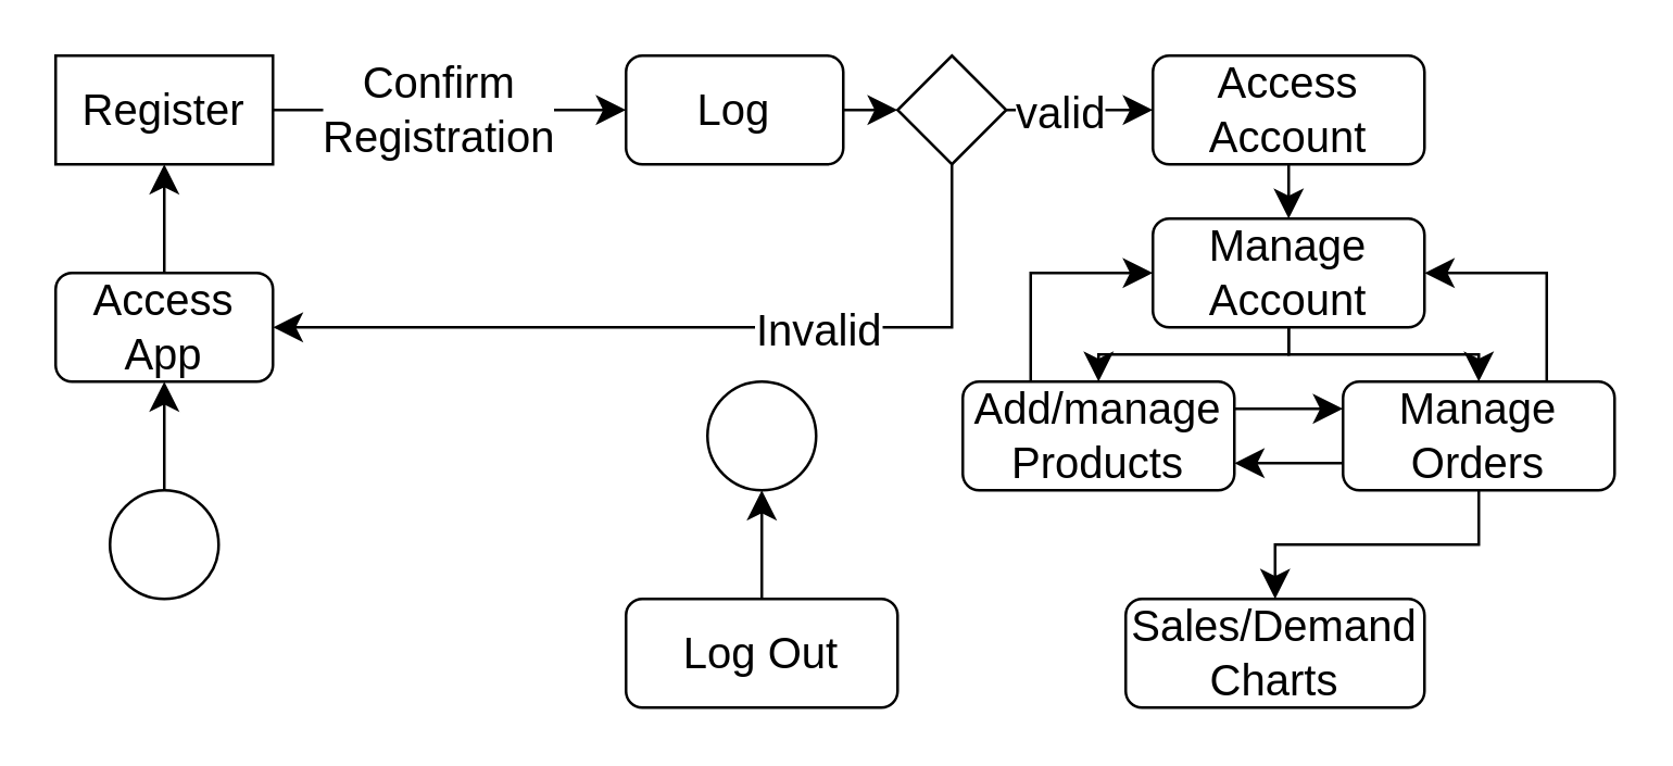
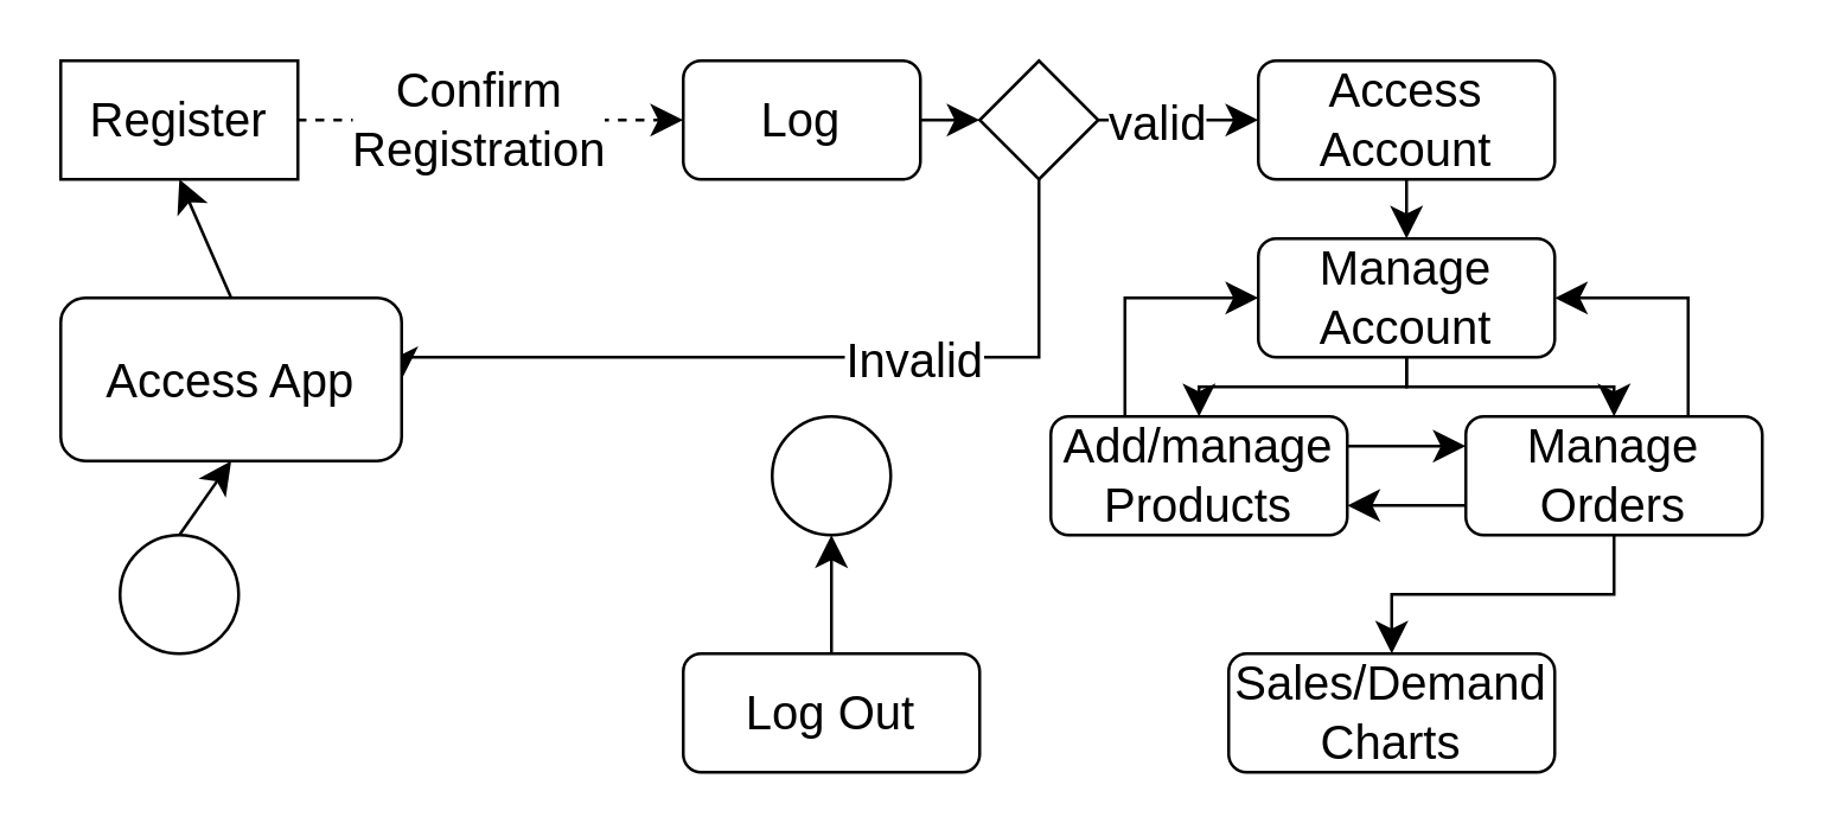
- <mxCell id="26" style="edgeStyle=none;curved=1;rounded=0;orthogonalLoop=1;jettySize=auto;html=1;exitX=1;exitY=0.5;exitDx=0;exitDy=0;entryX=0;entryY=0.5;entryDx=0;entryDy=0;fontSize=12;startSize=8;endSize=8;" edge="1" parent="1" source="28" target="21"><mxGeometry relative="1" as="geometry" /></mxCell>
+ <mxCell id="26" style="edgeStyle=none;curved=1;rounded=0;orthogonalLoop=1;jettySize=auto;html=1;exitX=1;exitY=0.5;exitDx=0;exitDy=0;entryX=0;entryY=0.5;entryDx=0;entryDy=0;fontSize=12;startSize=8;endSize=8;dashed=1;" edge="1" parent="1" source="28" target="21"><mxGeometry relative="1" as="geometry" /></mxCell>
- <mxCell id="23" value="Access App" style="rounded=1;whiteSpace=wrap;html=1;fontSize=16;" vertex="1" parent="1"><mxGeometry x="20" y="100" width="80" height="40" as="geometry" /></mxCell>
+ <mxCell id="23" value="Access App" style="rounded=1;whiteSpace=wrap;html=1;fontSize=16;" vertex="1" parent="1"><mxGeometry x="20" y="100" width="115" height="55" as="geometry" /></mxCell>
